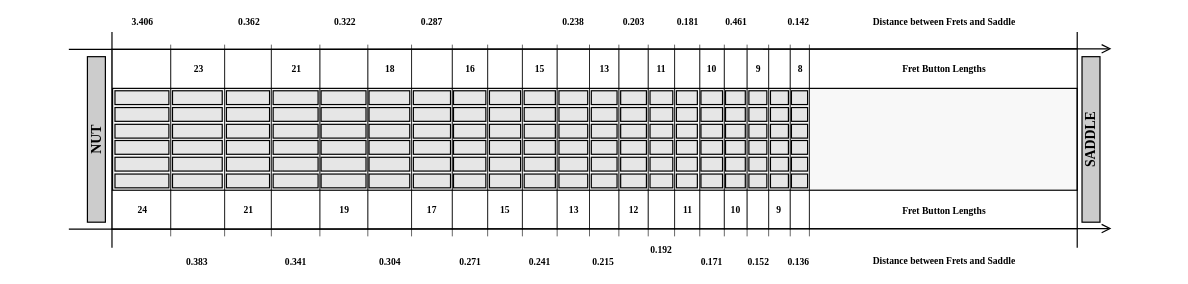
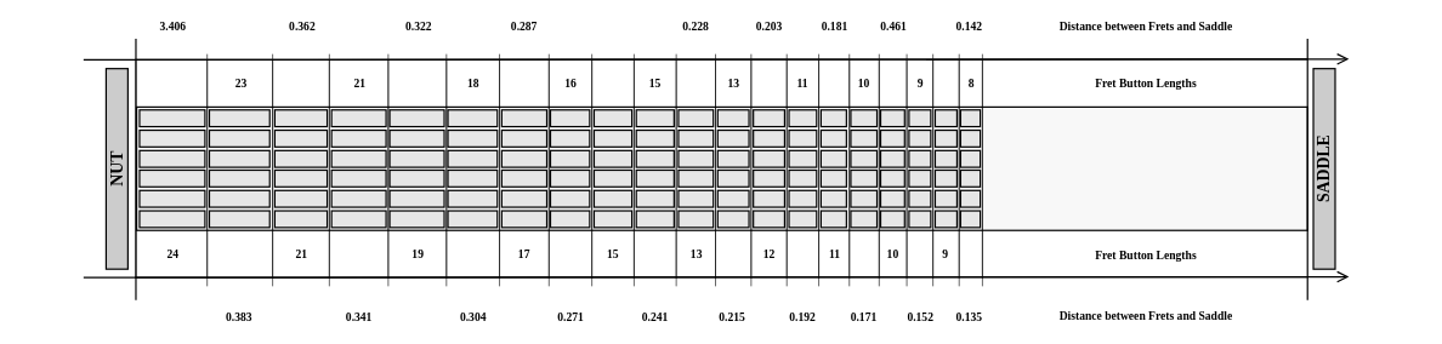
- <mxCell id="187" value="0.238" style="rounded=0;whiteSpace=wrap;html=1;fillColor=none;fontSize=16;fontFamily=Fira Code;fontSource=https%3A%2F%2Ffonts.googleapis.com%2Fcss%3Ffamily%3DFira%2BCode;fontStyle=1;strokeWidth=2;strokeColor=none;" vertex="1" parent="1"><mxGeometry x="925" y="20" width="60" height="30" as="geometry" /></mxCell>
+ <mxCell id="187" value="0.228" style="rounded=0;whiteSpace=wrap;html=1;fillColor=none;fontSize=16;fontFamily=Fira Code;fontSource=https%3A%2F%2Ffonts.googleapis.com%2Fcss%3Ffamily%3DFira%2BCode;fontStyle=1;strokeWidth=2;strokeColor=none;" vertex="1" parent="1"><mxGeometry x="925" y="20" width="60" height="30" as="geometry" /></mxCell>
- <mxCell id="180" value="0.192" style="rounded=0;whiteSpace=wrap;html=1;fillColor=none;fontSize=16;fontFamily=Fira Code;fontSource=https%3A%2F%2Ffonts.googleapis.com%2Fcss%3Ffamily%3DFira%2BCode;fontStyle=1;strokeWidth=2;strokeColor=none;" vertex="1" parent="1"><mxGeometry x="1072" y="402" width="60" height="30" as="geometry" /></mxCell>
+ <mxCell id="180" value="0.192" style="rounded=0;whiteSpace=wrap;html=1;fillColor=none;fontSize=16;fontFamily=Fira Code;fontSource=https%3A%2F%2Ffonts.googleapis.com%2Fcss%3Ffamily%3DFira%2BCode;fontStyle=1;strokeWidth=2;strokeColor=none;" vertex="1" parent="1"><mxGeometry x="1072" y="422" width="60" height="30" as="geometry" /></mxCell>
- <mxCell id="183" value="0.136" style="rounded=0;whiteSpace=wrap;html=1;fillColor=none;fontSize=16;fontFamily=Fira Code;fontSource=https%3A%2F%2Ffonts.googleapis.com%2Fcss%3Ffamily%3DFira%2BCode;fontStyle=1;strokeWidth=2;strokeColor=none;" vertex="1" parent="1"><mxGeometry x="1301" y="422" width="60" height="30" as="geometry" /></mxCell>
+ <mxCell id="183" value="0.135" style="rounded=0;whiteSpace=wrap;html=1;fillColor=none;fontSize=16;fontFamily=Fira Code;fontSource=https%3A%2F%2Ffonts.googleapis.com%2Fcss%3Ffamily%3DFira%2BCode;fontStyle=1;strokeWidth=2;strokeColor=none;" vertex="1" parent="1"><mxGeometry x="1301" y="422" width="60" height="30" as="geometry" /></mxCell>
